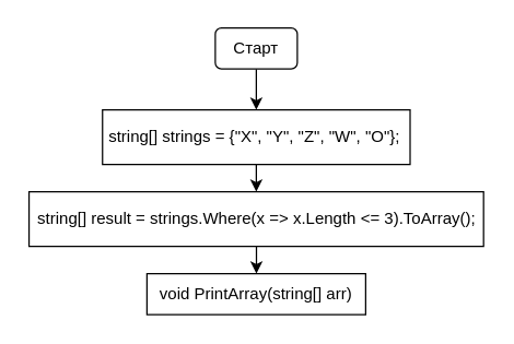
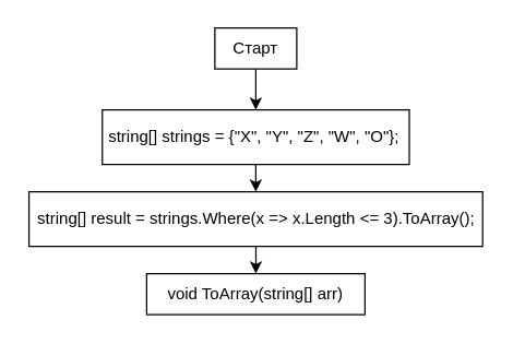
- <mxCell id="3" value="Старт" style="rounded=1;whiteSpace=wrap;html=1;" vertex="1" parent="1"><mxGeometry x="157" y="20" width="60" height="30" as="geometry" /></mxCell>
+ <mxCell id="3" value="Старт" style="whiteSpace=wrap;html=1;rounded=0;" vertex="1" parent="1"><mxGeometry x="157" y="20" width="60" height="30" as="geometry" /></mxCell>
- <mxCell id="8" value="void PrintArray(string[] arr)" style="rounded=0;whiteSpace=wrap;html=1;" vertex="1" parent="1"><mxGeometry x="107" y="200" width="160" height="30" as="geometry" /></mxCell>
+ <mxCell id="8" value="void ToArray(string[] arr)" style="rounded=0;whiteSpace=wrap;html=1;" vertex="1" parent="1"><mxGeometry x="107" y="200" width="160" height="30" as="geometry" /></mxCell>
